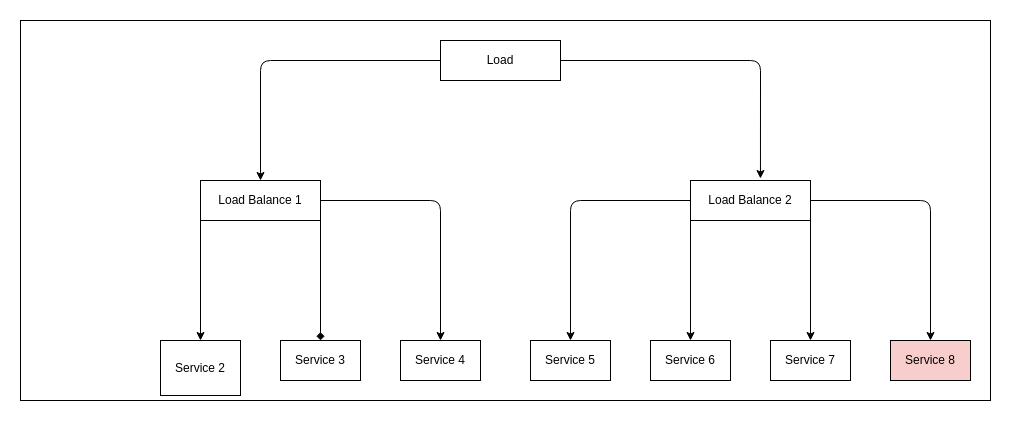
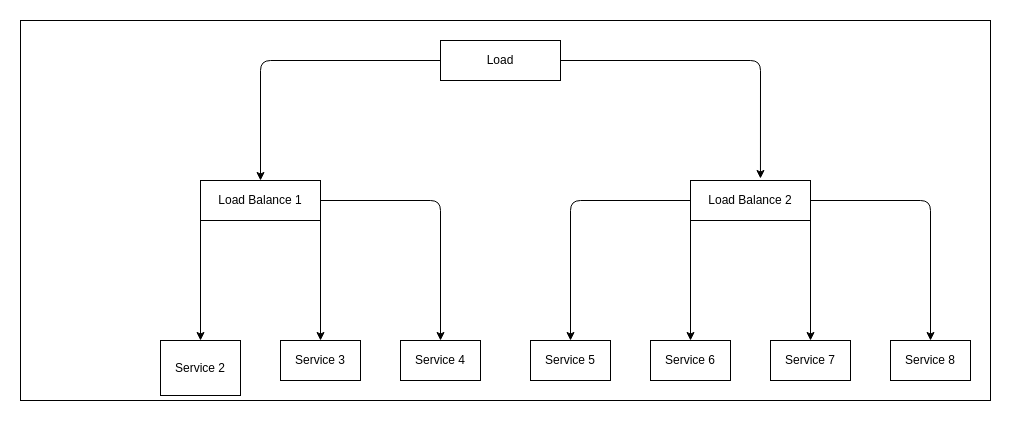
- <mxCell id="8" style="edgeStyle=none;html=1;entryX=0.5;entryY=0;entryDx=0;entryDy=0;endArrow=diamond;" edge="1" parent="1" source="9" target="11"><mxGeometry relative="1" as="geometry"><Array as="points"><mxPoint x="320" y="220" /></Array></mxGeometry></mxCell>
+ <mxCell id="8" style="edgeStyle=none;html=1;entryX=0.5;entryY=0;entryDx=0;entryDy=0;" edge="1" parent="1" source="9" target="11"><mxGeometry relative="1" as="geometry"><Array as="points"><mxPoint x="320" y="220" /></Array></mxGeometry></mxCell>
- <mxCell id="21" value="Service 8" style="html=1;whiteSpace=wrap;fillColor=#f8cecc;" vertex="1" parent="1"><mxGeometry x="890" y="340" width="80" height="40" as="geometry" /></mxCell>
+ <mxCell id="21" value="Service 8" style="html=1;whiteSpace=wrap;" vertex="1" parent="1"><mxGeometry x="890" y="340" width="80" height="40" as="geometry" /></mxCell>
